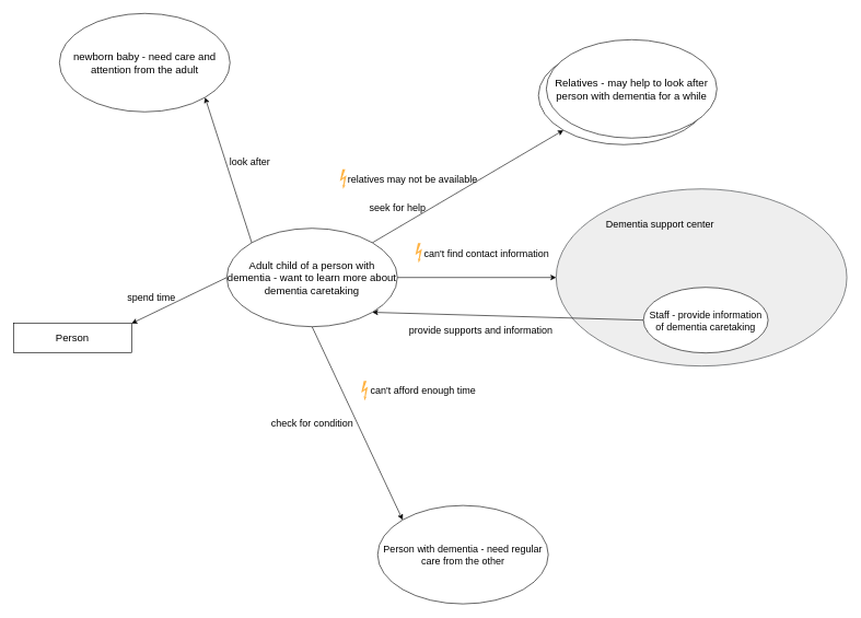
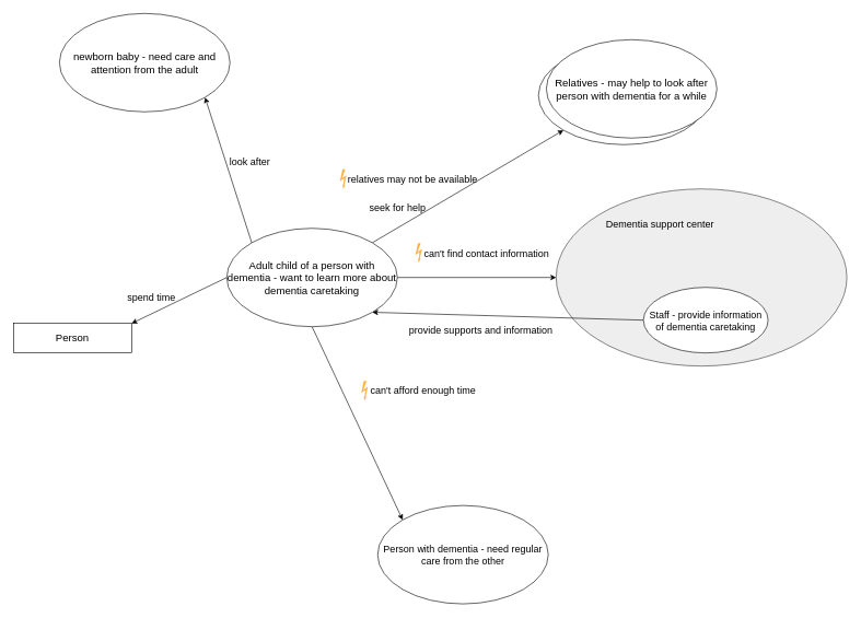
- <mxCell id="27" value="&lt;font style=&quot;font-size: 15px;&quot;&gt;check for condition&lt;/font&gt;" style="text;html=1;align=center;verticalAlign=middle;resizable=0;points=[];autosize=1;strokeColor=none;fillColor=none;" vertex="1" parent="1"><mxGeometry x="400" y="630" width="150" height="30" as="geometry" /></mxCell>
